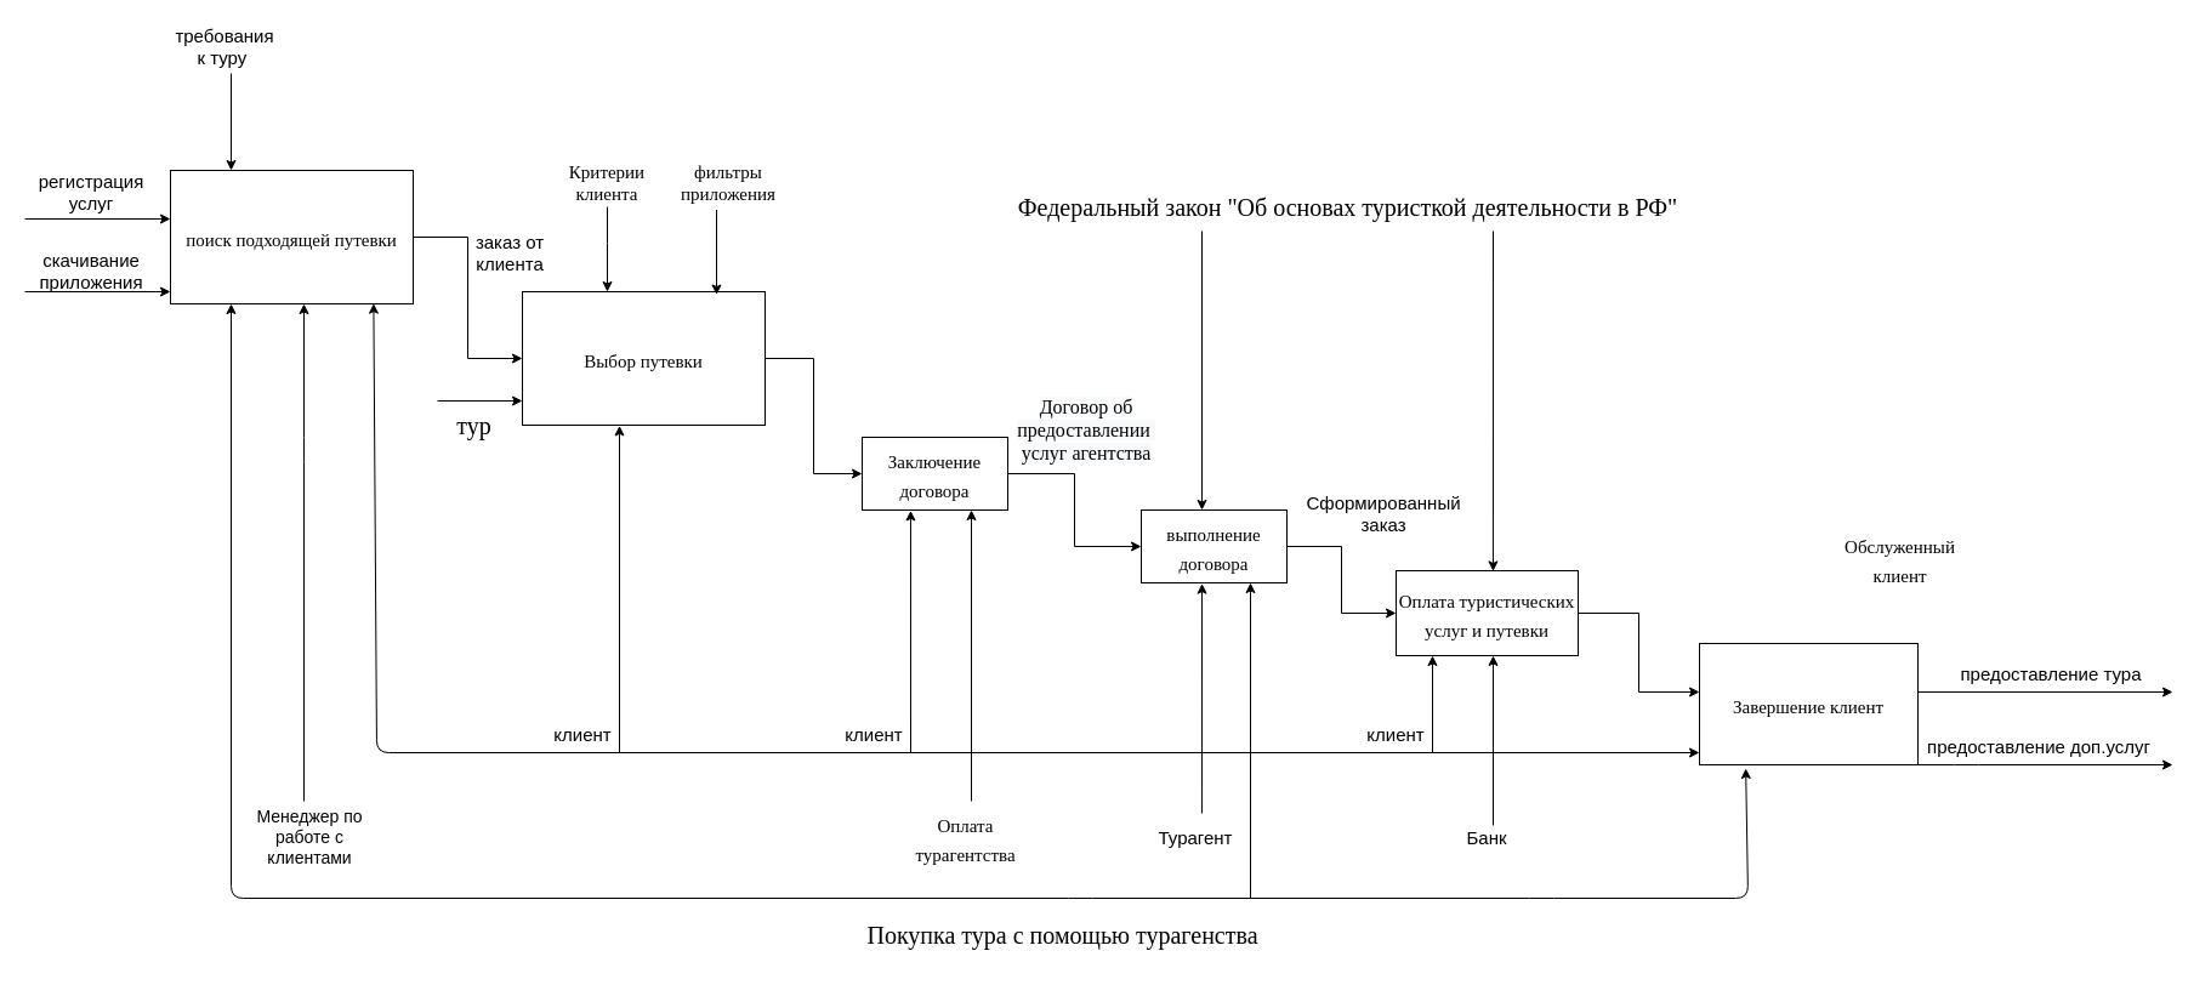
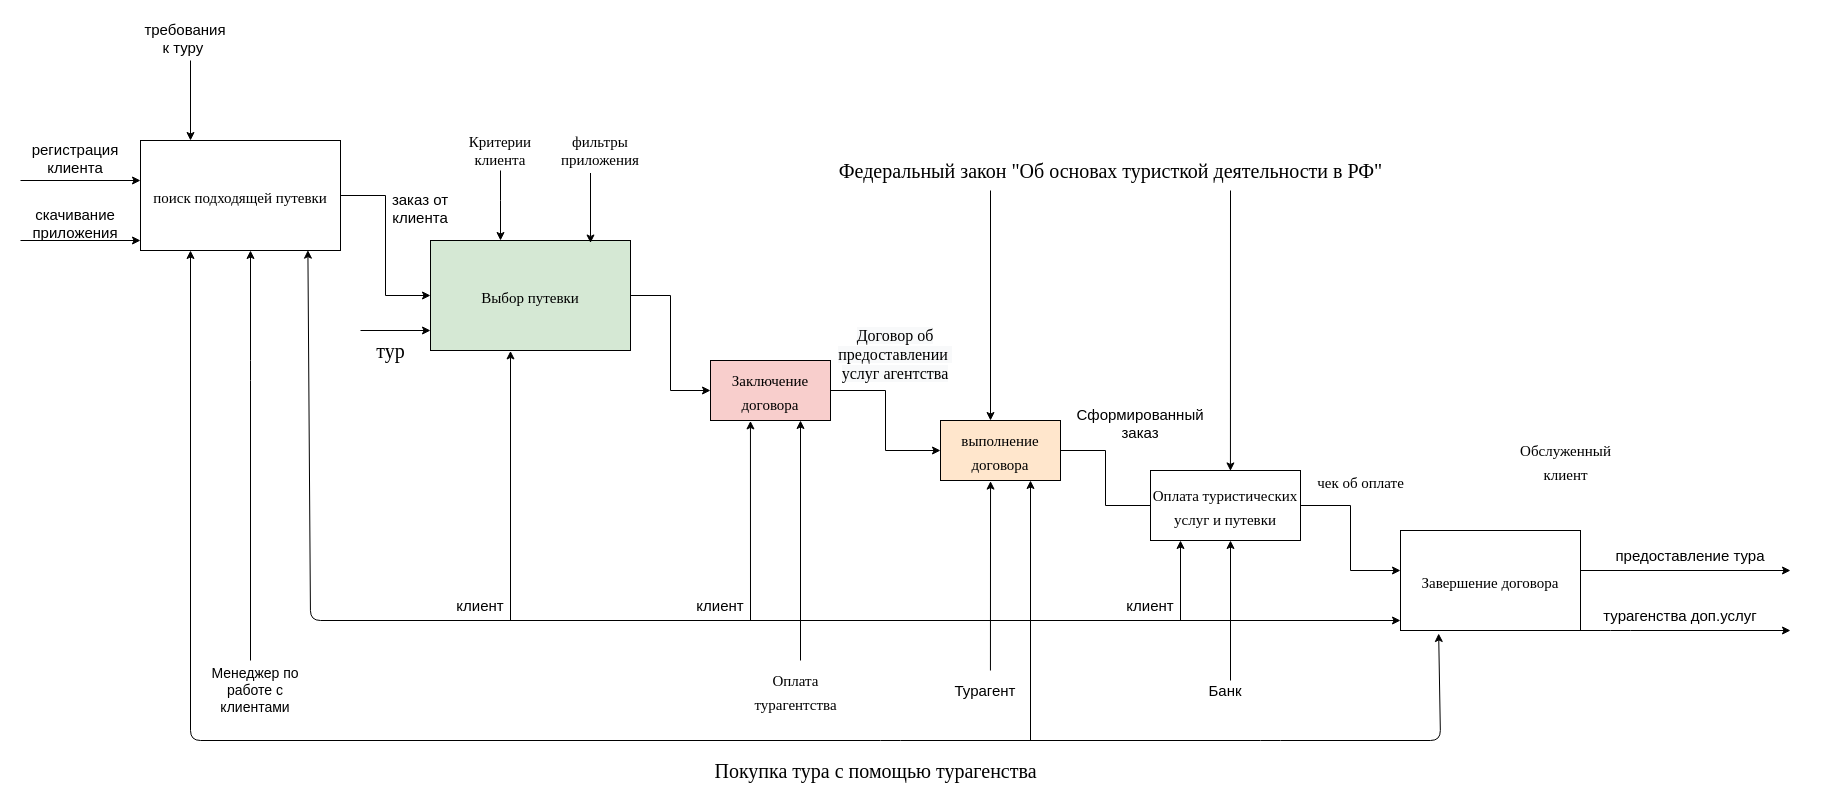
- <mxCell id="32" value="регистрация услуг" style="text;html=1;strokeColor=none;fillColor=none;align=center;verticalAlign=middle;whiteSpace=wrap;rounded=0;strokeWidth=15;fontSize=15;" parent="1" vertex="1"><mxGeometry x="30" y="140" width="90" height="35" as="geometry" /></mxCell>
+ <mxCell id="32" value="регистрация клиента" style="text;html=1;strokeColor=none;fillColor=none;align=center;verticalAlign=middle;whiteSpace=wrap;rounded=0;strokeWidth=15;fontSize=15;" parent="1" vertex="1"><mxGeometry x="30" y="140" width="90" height="35" as="geometry" /></mxCell>
- <mxCell id="3" value="&lt;span style=&quot;font-size: 15px;&quot;&gt;Выбор путевки&lt;/span&gt;" style="rounded=0;whiteSpace=wrap;html=1;fontSize=20;fontFamily=Times New Roman;" parent="1" vertex="1"><mxGeometry x="430" y="240" width="200" height="110" as="geometry" /></mxCell>
+ <mxCell id="3" value="&lt;span style=&quot;font-size: 15px;&quot;&gt;Выбор путевки&lt;/span&gt;" style="rounded=0;whiteSpace=wrap;html=1;fontSize=20;fontFamily=Times New Roman;fillColor=#d5e8d4;" parent="1" vertex="1"><mxGeometry x="430" y="240" width="200" height="110" as="geometry" /></mxCell>
- <mxCell id="8" value="&lt;font style=&quot;font-size: 15px;&quot;&gt;Заключение договора&lt;/font&gt;" style="rounded=0;whiteSpace=wrap;html=1;fontFamily=Times New Roman;fontSize=20;" parent="1" vertex="1"><mxGeometry x="710" y="360" width="120" height="60" as="geometry" /></mxCell>
+ <mxCell id="8" value="&lt;font style=&quot;font-size: 15px;&quot;&gt;Заключение договора&lt;/font&gt;" style="rounded=0;whiteSpace=wrap;html=1;fontFamily=Times New Roman;fontSize=20;fillColor=#f8cecc;" parent="1" vertex="1"><mxGeometry x="710" y="360" width="120" height="60" as="geometry" /></mxCell>
- <mxCell id="13" value="&lt;font style=&quot;font-size: 15px;&quot;&gt;выполнение договора&lt;/font&gt;" style="rounded=0;whiteSpace=wrap;html=1;fontFamily=Times New Roman;fontSize=20;" parent="1" vertex="1"><mxGeometry x="940" y="420" width="120" height="60" as="geometry" /></mxCell>
+ <mxCell id="13" value="&lt;font style=&quot;font-size: 15px;&quot;&gt;выполнение договора&lt;/font&gt;" style="rounded=0;whiteSpace=wrap;html=1;fontFamily=Times New Roman;fontSize=20;fillColor=#ffe6cc;" parent="1" vertex="1"><mxGeometry x="940" y="420" width="120" height="60" as="geometry" /></mxCell>
+ <mxCell id="20" value="&lt;font style=&quot;font-size: 15px;&quot;&gt;чек об оплате&lt;/font&gt;" style="text;html=1;align=center;verticalAlign=middle;resizable=0;points=[];autosize=1;strokeColor=none;fillColor=none;fontSize=20;fontFamily=Times New Roman;" parent="1" vertex="1"><mxGeometry x="1305" y="460" width="110" height="40" as="geometry" /></mxCell>
- <mxCell id="12" style="edgeStyle=orthogonalEdgeStyle;rounded=0;orthogonalLoop=1;jettySize=auto;html=1;entryX=0;entryY=0.5;entryDx=0;entryDy=0;fontFamily=Times New Roman;fontSize=20;" parent="1" source="13" target="15" edge="1"><mxGeometry relative="1" as="geometry" /></mxCell>
+ <mxCell id="12" style="edgeStyle=orthogonalEdgeStyle;rounded=0;orthogonalLoop=1;jettySize=auto;html=1;entryX=0;entryY=0.5;entryDx=0;entryDy=0;fontFamily=Times New Roman;fontSize=20;endArrow=none;" parent="1" source="13" target="15" edge="1"><mxGeometry relative="1" as="geometry" /></mxCell>
- <mxCell id="16" value="&lt;font style=&quot;font-size: 15px;&quot;&gt;Завершение клиент&lt;/font&gt;" style="rounded=0;whiteSpace=wrap;html=1;fontFamily=Times New Roman;fontSize=20;" parent="1" vertex="1"><mxGeometry x="1400" y="530" width="180" height="100" as="geometry" /></mxCell>
+ <mxCell id="16" value="&lt;font style=&quot;font-size: 15px;&quot;&gt;Завершение договора&lt;/font&gt;" style="rounded=0;whiteSpace=wrap;html=1;fontFamily=Times New Roman;fontSize=20;" parent="1" vertex="1"><mxGeometry x="1400" y="530" width="180" height="100" as="geometry" /></mxCell>
- <mxCell id="51" value="предоставление доп.услуг" style="text;html=1;strokeColor=none;fillColor=none;align=center;verticalAlign=middle;whiteSpace=wrap;rounded=0;strokeWidth=15;fontSize=15;" parent="1" vertex="1"><mxGeometry x="1570" y="600" width="220" height="30" as="geometry" /></mxCell>
+ <mxCell id="51" value="турагенства доп.услуг" style="text;html=1;strokeColor=none;fillColor=none;align=center;verticalAlign=middle;whiteSpace=wrap;rounded=0;strokeWidth=15;fontSize=15;" parent="1" vertex="1"><mxGeometry x="1570" y="600" width="220" height="30" as="geometry" /></mxCell>
